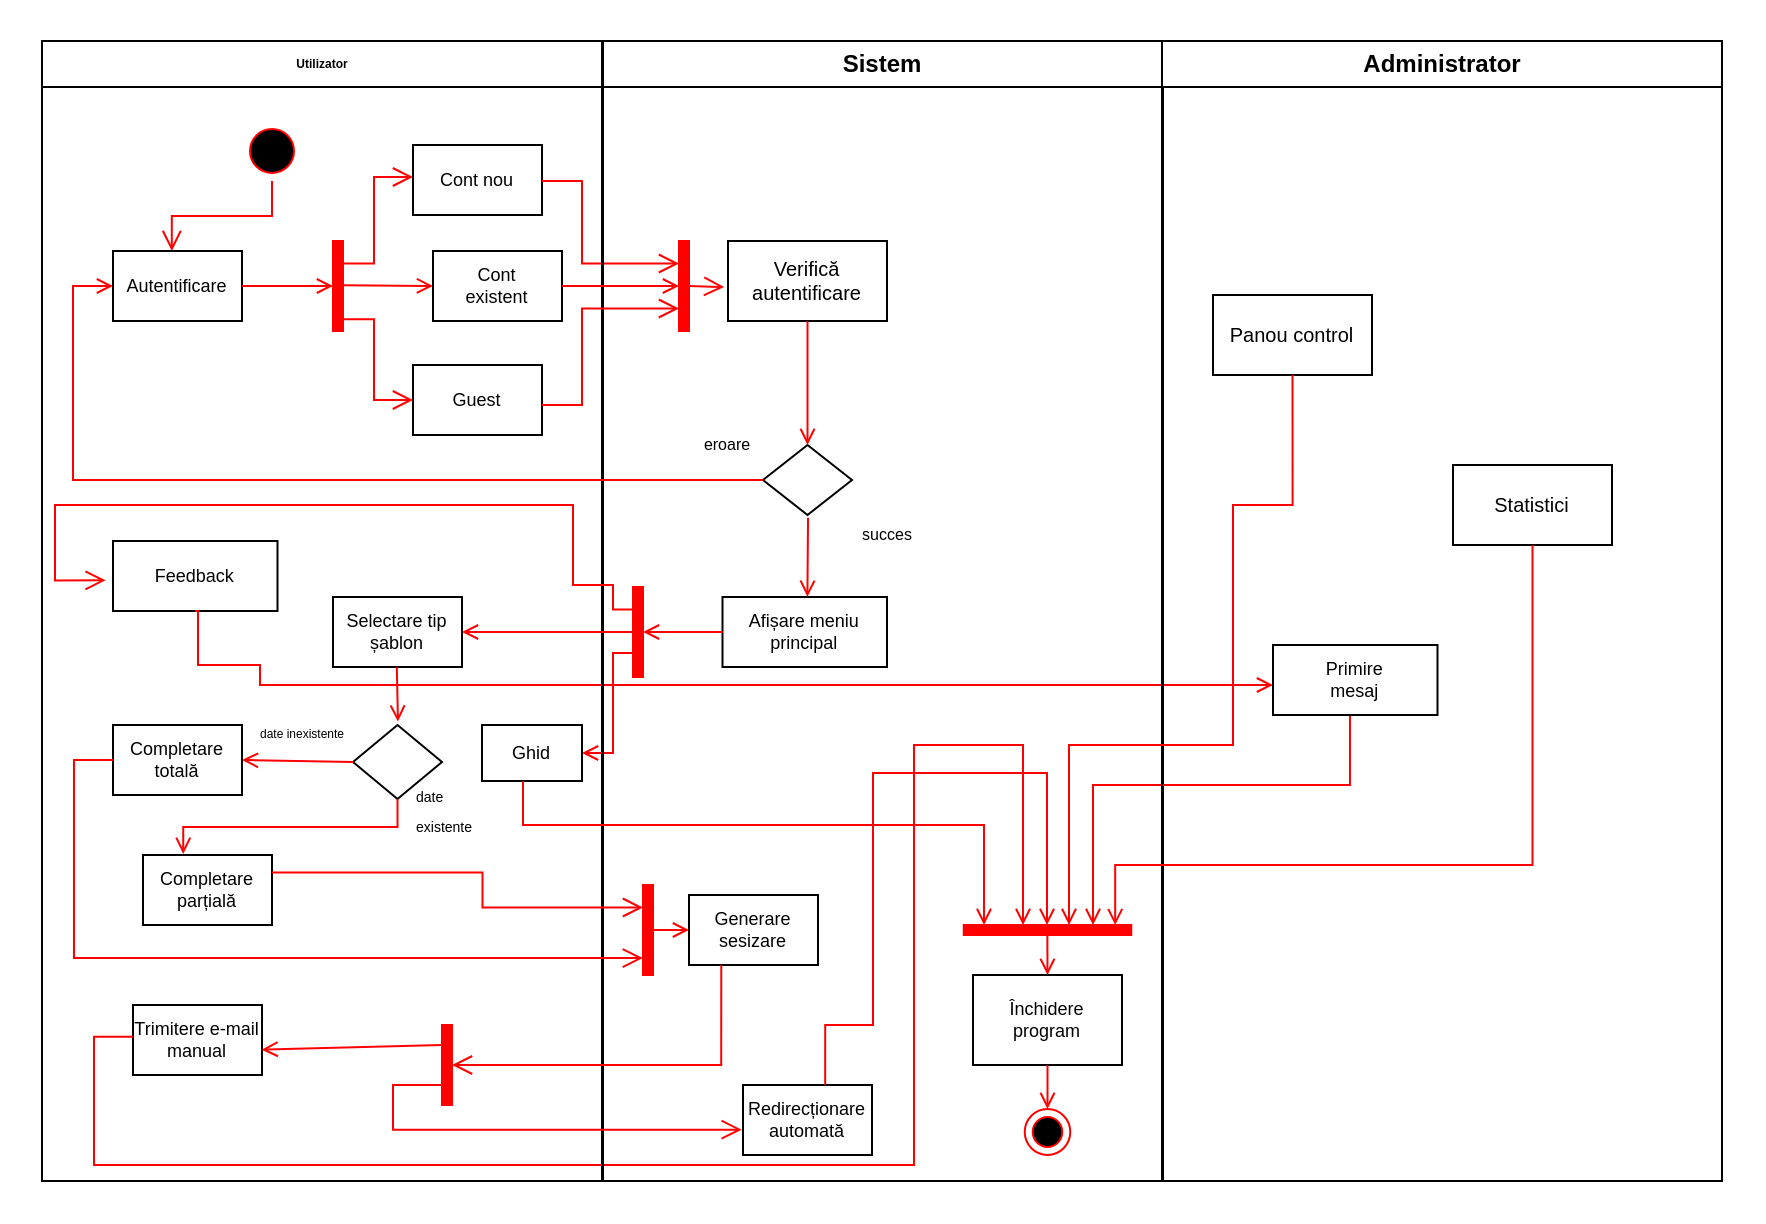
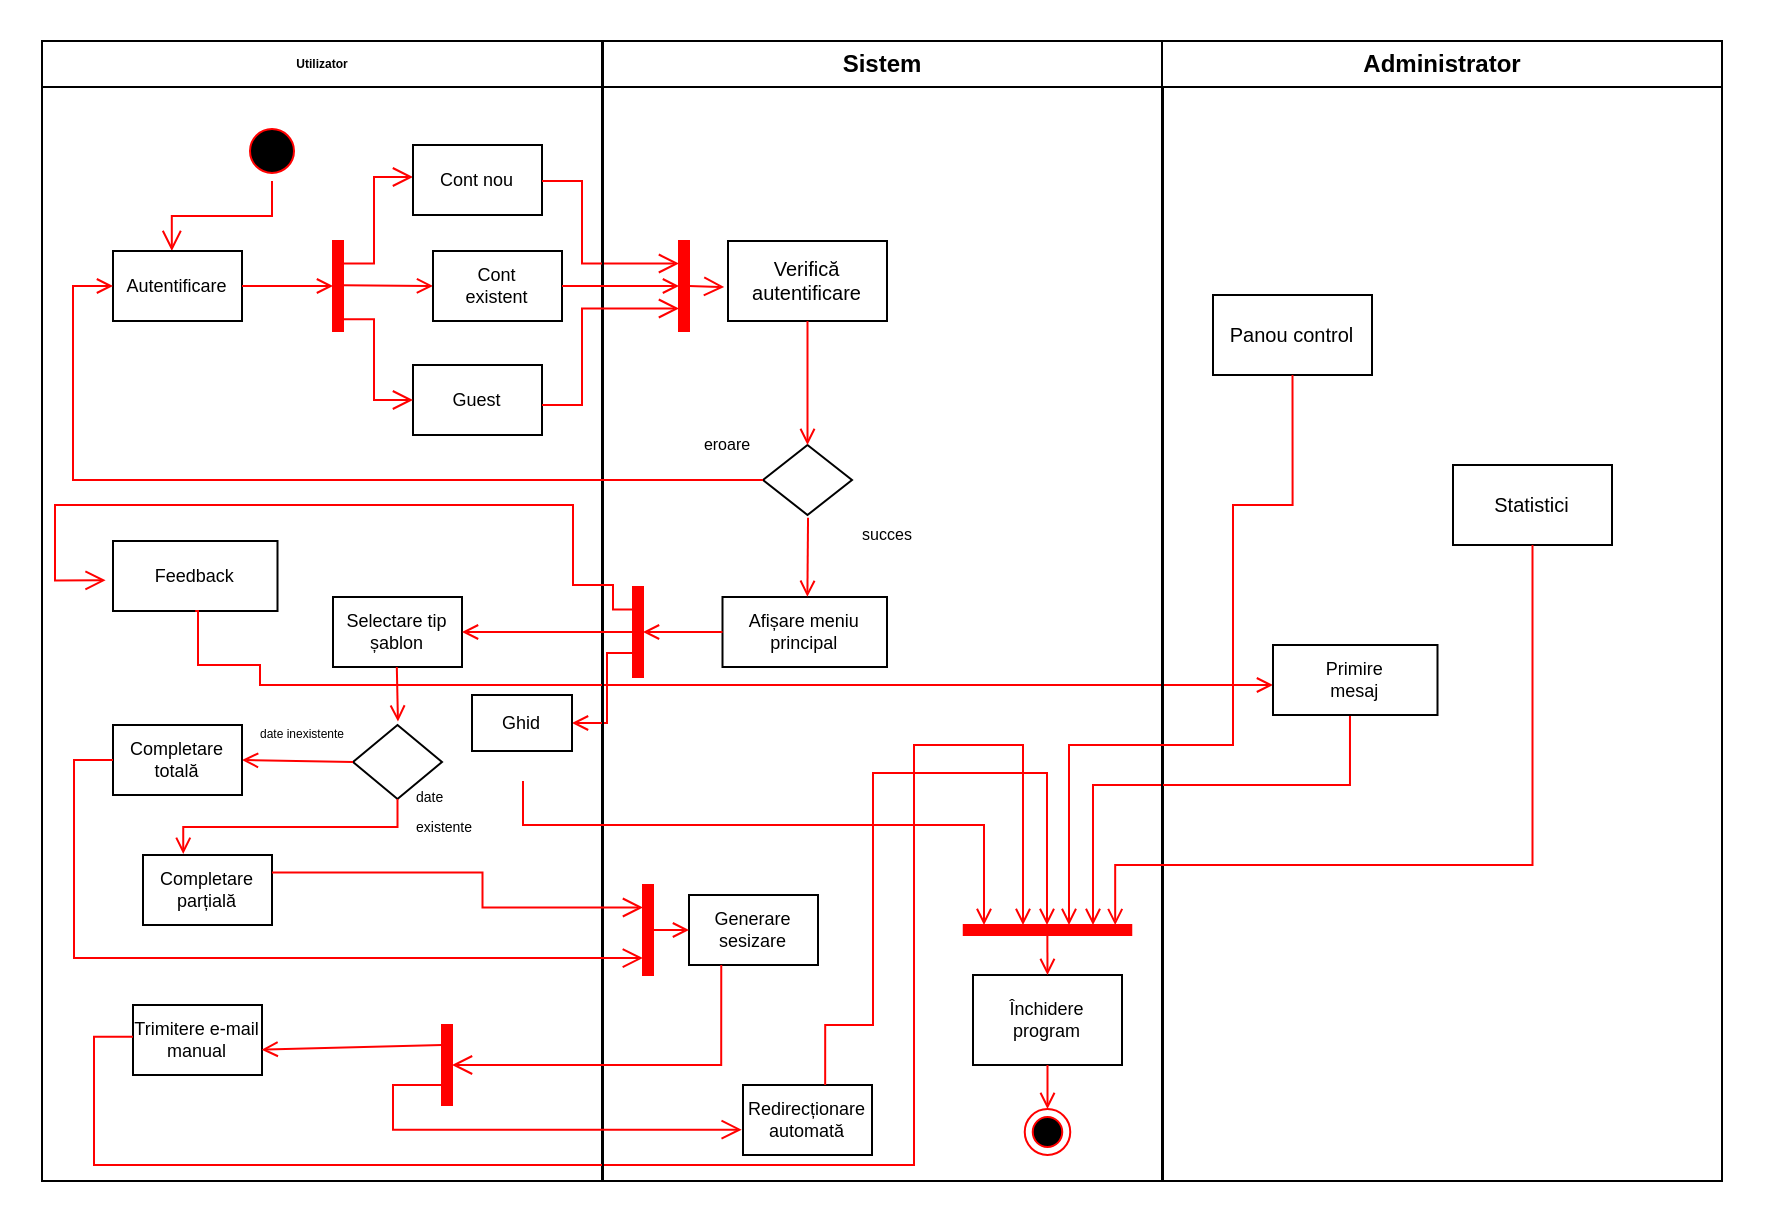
- <mxCell id="30" value="Ghid" style="fontSize=9;" vertex="1" parent="2"><mxGeometry x="220" y="342" width="50" height="28" as="geometry" /></mxCell>
+ <mxCell id="30" value="Ghid" style="fontSize=9;" vertex="1" parent="2"><mxGeometry x="215" y="327" width="50" height="28" as="geometry" /></mxCell>
